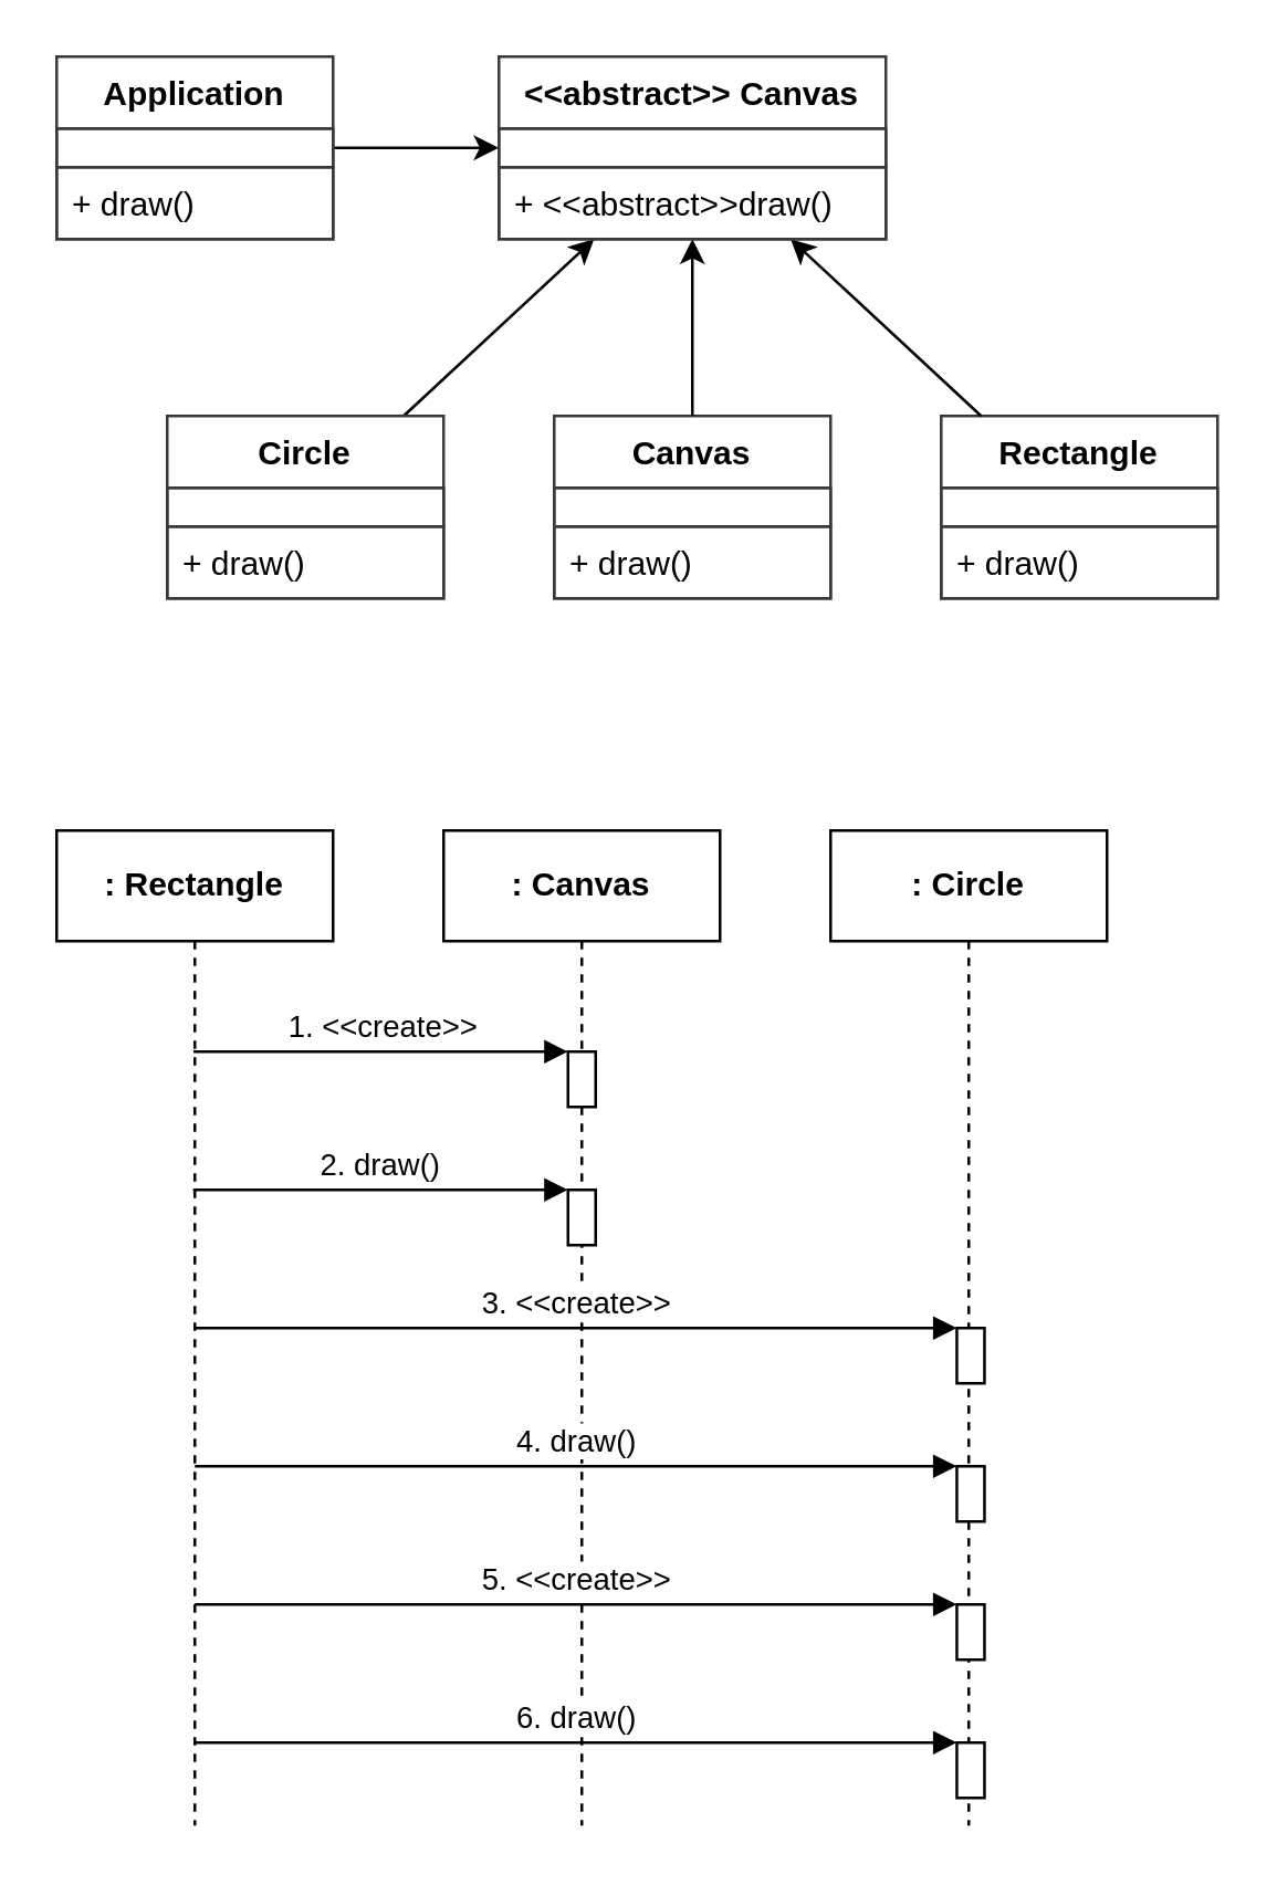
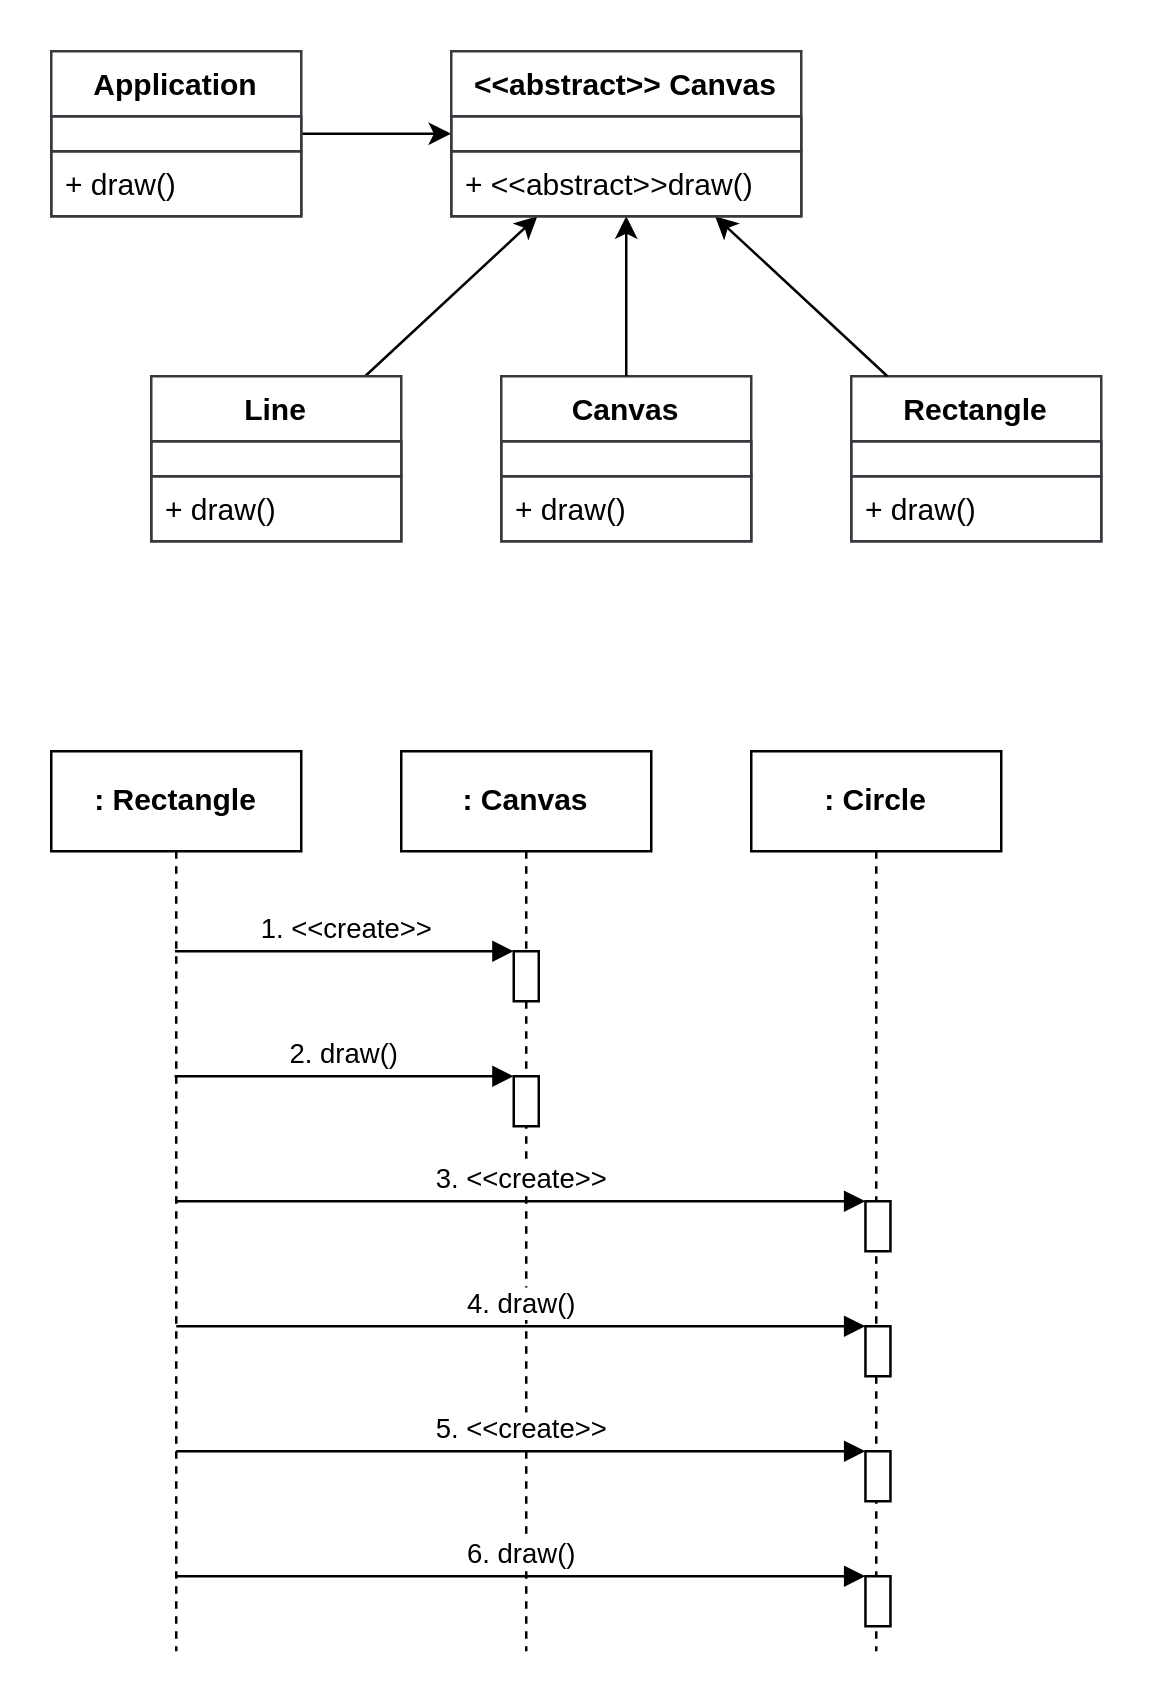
- <mxCell id="7" value="Circle" style="swimlane;fontStyle=1;align=center;verticalAlign=top;childLayout=stackLayout;horizontal=1;startSize=26;horizontalStack=0;resizeParent=1;resizeParentMax=0;resizeLast=0;collapsible=1;marginBottom=0;fillColor=none;strokeColor=#36393d;" parent="1" vertex="1"><mxGeometry x="60" y="150" width="100" height="66" as="geometry" /></mxCell>
+ <mxCell id="7" value="Line" style="swimlane;fontStyle=1;align=center;verticalAlign=top;childLayout=stackLayout;horizontal=1;startSize=26;horizontalStack=0;resizeParent=1;resizeParentMax=0;resizeLast=0;collapsible=1;marginBottom=0;fillColor=none;strokeColor=#36393d;" parent="1" vertex="1"><mxGeometry x="60" y="150" width="100" height="66" as="geometry" /></mxCell>
